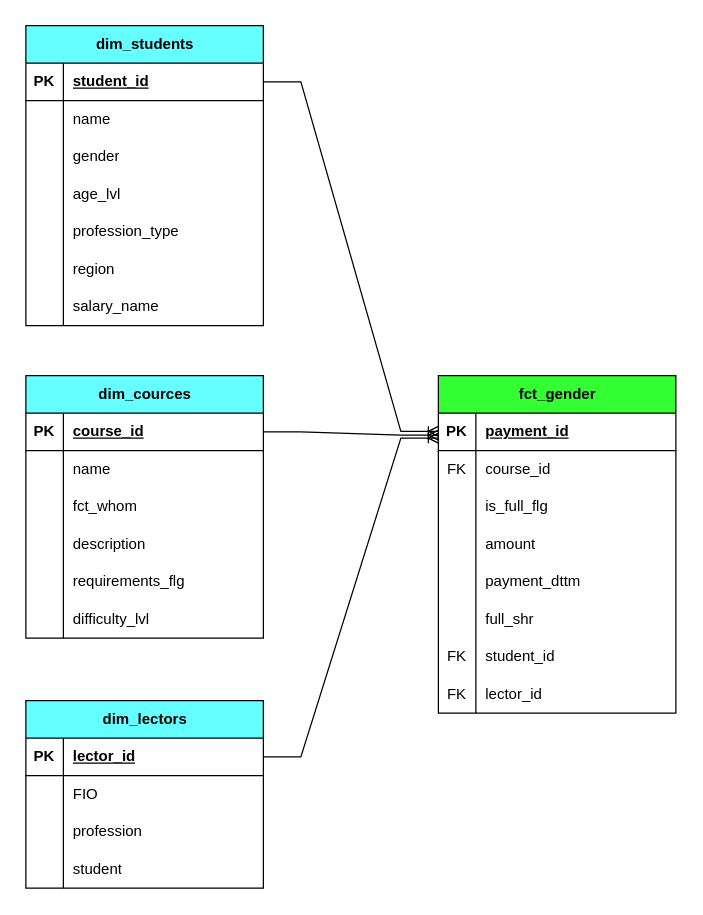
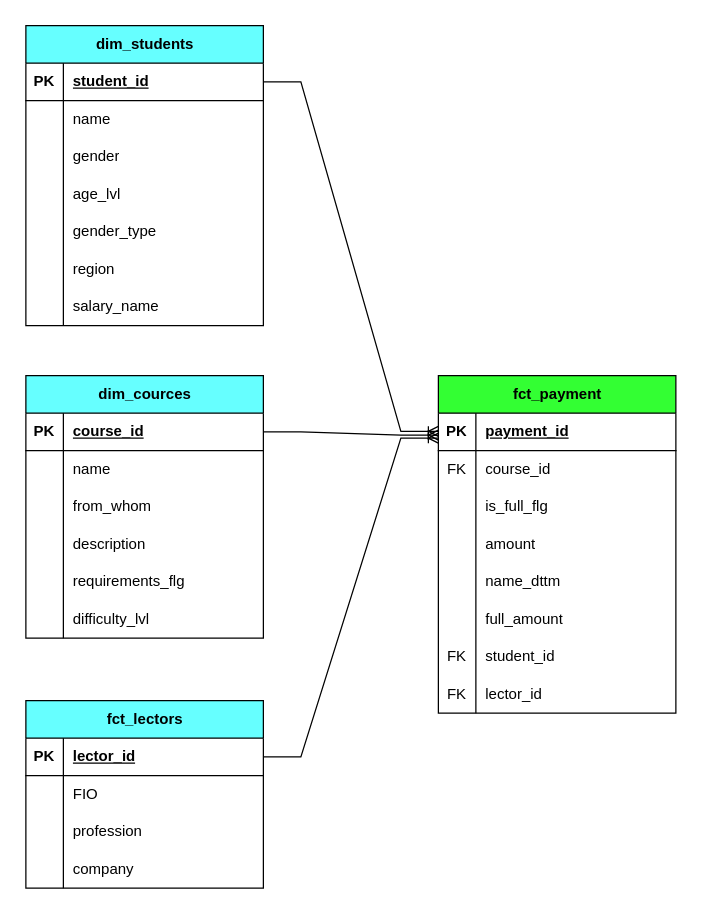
- <mxCell id="42" value="profession_type" style="shape=partialRectangle;connectable=0;fillColor=none;top=0;left=0;bottom=0;right=0;align=left;spacingLeft=6;overflow=hidden;whiteSpace=wrap;html=1;" parent="40" vertex="1"><mxGeometry x="30" width="160" height="30" as="geometry"><mxRectangle width="160" height="30" as="alternateBounds" /></mxGeometry></mxCell>
+ <mxCell id="42" value="gender_type" style="shape=partialRectangle;connectable=0;fillColor=none;top=0;left=0;bottom=0;right=0;align=left;spacingLeft=6;overflow=hidden;whiteSpace=wrap;html=1;" parent="40" vertex="1"><mxGeometry x="30" width="160" height="30" as="geometry"><mxRectangle width="160" height="30" as="alternateBounds" /></mxGeometry></mxCell>
- <mxCell id="2" value="fct_gender" style="shape=table;startSize=30;container=1;collapsible=1;childLayout=tableLayout;fixedRows=1;rowLines=0;fontStyle=1;align=center;resizeLast=1;html=1;fillColor=#33FF33;movable=1;resizable=1;rotatable=1;deletable=1;editable=1;locked=0;connectable=1;rounded=0;shadow=0;" parent="1" vertex="1"><mxGeometry x="350" y="300" width="190" height="270" as="geometry" /></mxCell>
+ <mxCell id="2" value="fct_payment" style="shape=table;startSize=30;container=1;collapsible=1;childLayout=tableLayout;fixedRows=1;rowLines=0;fontStyle=1;align=center;resizeLast=1;html=1;fillColor=#33FF33;movable=1;resizable=1;rotatable=1;deletable=1;editable=1;locked=0;connectable=1;rounded=0;shadow=0;" parent="1" vertex="1"><mxGeometry x="350" y="300" width="190" height="270" as="geometry" /></mxCell>
- <mxCell id="59" value="fct_whom" style="shape=partialRectangle;connectable=0;fillColor=none;top=0;left=0;bottom=0;right=0;align=left;spacingLeft=6;fontStyle=0;overflow=hidden;whiteSpace=wrap;html=1;" parent="57" vertex="1"><mxGeometry x="30" width="160" height="30" as="geometry"><mxRectangle width="160" height="30" as="alternateBounds" /></mxGeometry></mxCell>
+ <mxCell id="59" value="from_whom" style="shape=partialRectangle;connectable=0;fillColor=none;top=0;left=0;bottom=0;right=0;align=left;spacingLeft=6;fontStyle=0;overflow=hidden;whiteSpace=wrap;html=1;" parent="57" vertex="1"><mxGeometry x="30" width="160" height="30" as="geometry"><mxRectangle width="160" height="30" as="alternateBounds" /></mxGeometry></mxCell>
- <mxCell id="17" value="payment_dttm" style="shape=partialRectangle;connectable=0;fillColor=none;top=0;left=0;bottom=0;right=0;align=left;spacingLeft=6;overflow=hidden;whiteSpace=wrap;html=1;" parent="15" vertex="1"><mxGeometry x="30" width="160" height="30" as="geometry"><mxRectangle width="160" height="30" as="alternateBounds" /></mxGeometry></mxCell>
+ <mxCell id="17" value="name_dttm" style="shape=partialRectangle;connectable=0;fillColor=none;top=0;left=0;bottom=0;right=0;align=left;spacingLeft=6;overflow=hidden;whiteSpace=wrap;html=1;" parent="15" vertex="1"><mxGeometry x="30" width="160" height="30" as="geometry"><mxRectangle width="160" height="30" as="alternateBounds" /></mxGeometry></mxCell>
- <mxCell id="20" value="full_shr" style="shape=partialRectangle;connectable=0;fillColor=none;top=0;left=0;bottom=0;right=0;align=left;spacingLeft=6;fontStyle=0;overflow=hidden;whiteSpace=wrap;html=1;" parent="18" vertex="1"><mxGeometry x="30" width="160" height="30" as="geometry"><mxRectangle width="160" height="30" as="alternateBounds" /></mxGeometry></mxCell>
+ <mxCell id="20" value="full_amount" style="shape=partialRectangle;connectable=0;fillColor=none;top=0;left=0;bottom=0;right=0;align=left;spacingLeft=6;fontStyle=0;overflow=hidden;whiteSpace=wrap;html=1;" parent="18" vertex="1"><mxGeometry x="30" width="160" height="30" as="geometry"><mxRectangle width="160" height="30" as="alternateBounds" /></mxGeometry></mxCell>
- <mxCell id="69" value="dim_lectors" style="shape=table;startSize=30;container=1;collapsible=1;childLayout=tableLayout;fixedRows=1;rowLines=0;fontStyle=1;align=center;resizeLast=1;html=1;fillColor=#66FFFF;movable=1;resizable=1;rotatable=1;deletable=1;editable=1;locked=0;connectable=1;rounded=0;shadow=0;" parent="1" vertex="1"><mxGeometry x="20" y="560" width="190" height="150" as="geometry" /></mxCell>
+ <mxCell id="69" value="fct_lectors" style="shape=table;startSize=30;container=1;collapsible=1;childLayout=tableLayout;fixedRows=1;rowLines=0;fontStyle=1;align=center;resizeLast=1;html=1;fillColor=#66FFFF;movable=1;resizable=1;rotatable=1;deletable=1;editable=1;locked=0;connectable=1;rounded=0;shadow=0;" parent="1" vertex="1"><mxGeometry x="20" y="560" width="190" height="150" as="geometry" /></mxCell>
- <mxCell id="81" value="student" style="shape=partialRectangle;connectable=1;fillColor=none;top=0;left=0;bottom=0;right=0;align=left;spacingLeft=6;overflow=hidden;whiteSpace=wrap;html=1;movable=1;resizable=1;rotatable=1;deletable=1;editable=1;locked=0;" parent="79" vertex="1"><mxGeometry x="30" width="160" height="30" as="geometry"><mxRectangle width="160" height="30" as="alternateBounds" /></mxGeometry></mxCell>
+ <mxCell id="81" value="company" style="shape=partialRectangle;connectable=1;fillColor=none;top=0;left=0;bottom=0;right=0;align=left;spacingLeft=6;overflow=hidden;whiteSpace=wrap;html=1;movable=1;resizable=1;rotatable=1;deletable=1;editable=1;locked=0;" parent="79" vertex="1"><mxGeometry x="30" width="160" height="30" as="geometry"><mxRectangle width="160" height="30" as="alternateBounds" /></mxGeometry></mxCell>
